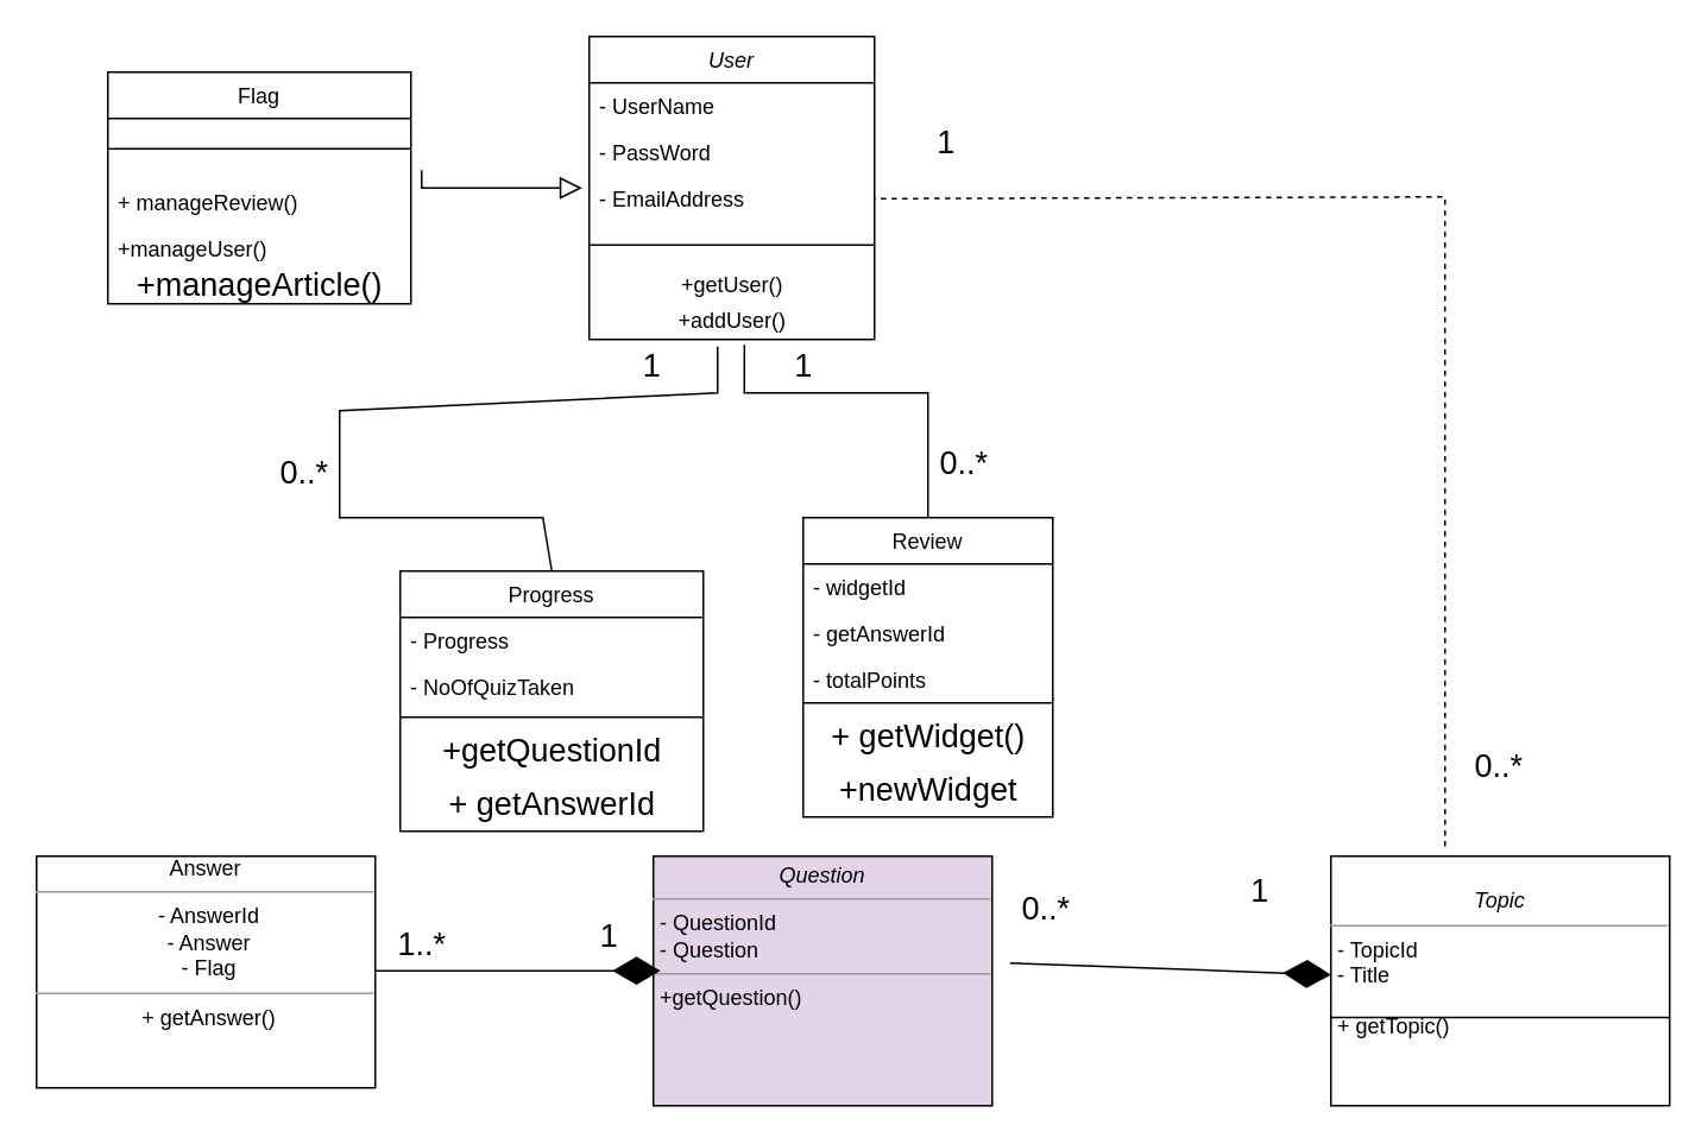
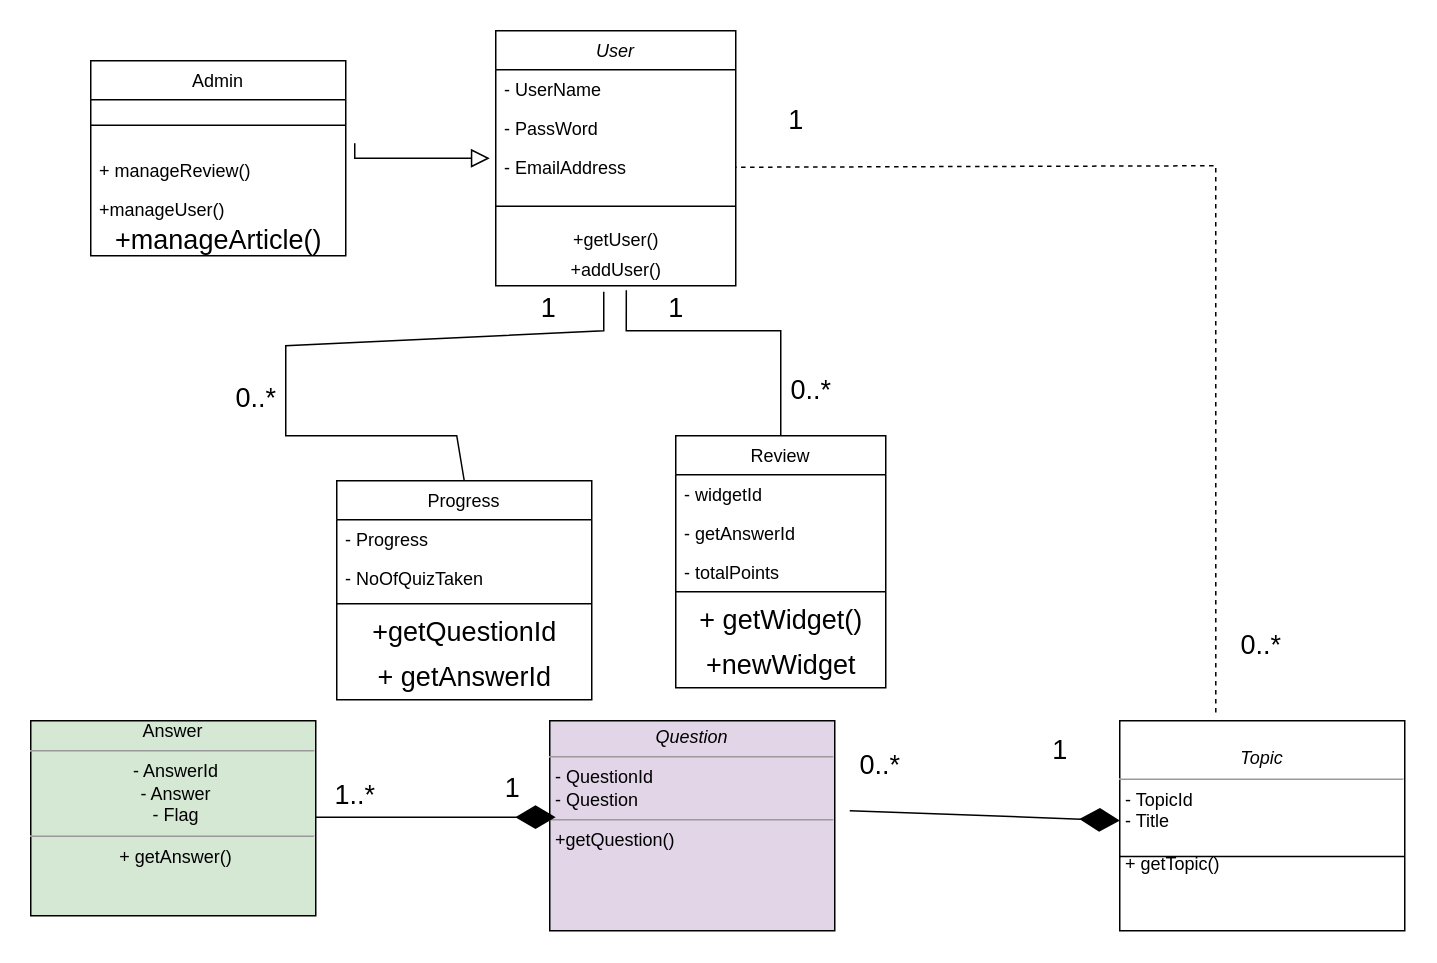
- <mxCell id="22" value="Flag" style="swimlane;fontStyle=0;childLayout=stackLayout;horizontal=1;startSize=26;fillColor=none;horizontalStack=0;resizeParent=1;resizeParentMax=0;resizeLast=0;collapsible=1;marginBottom=0;" vertex="1" parent="1"><mxGeometry x="60" y="40" width="170" height="130" as="geometry" /></mxCell>
+ <mxCell id="22" value="Admin" style="swimlane;fontStyle=0;childLayout=stackLayout;horizontal=1;startSize=26;fillColor=none;horizontalStack=0;resizeParent=1;resizeParentMax=0;resizeLast=0;collapsible=1;marginBottom=0;" vertex="1" parent="1"><mxGeometry x="60" y="40" width="170" height="130" as="geometry" /></mxCell>
- <mxCell id="34" value="&lt;div align=&quot;center&quot;&gt;Answer&lt;br&gt;&lt;/div&gt;&lt;hr size=&quot;1&quot; align=&quot;center&quot;&gt;&lt;p style=&quot;margin: 0px ; margin-left: 4px&quot; align=&quot;center&quot;&gt;- AnswerId&lt;br&gt;- Answer&lt;/p&gt;&lt;p style=&quot;margin: 0px ; margin-left: 4px&quot; align=&quot;center&quot;&gt;- Flag&lt;br&gt;&lt;/p&gt;&lt;hr size=&quot;1&quot; align=&quot;center&quot;&gt;&lt;p style=&quot;margin: 0px ; margin-left: 4px&quot; align=&quot;center&quot;&gt;+ getAnswer()&lt;br&gt;&lt;/p&gt;" style="verticalAlign=top;align=center;overflow=fill;fontSize=12;fontFamily=Helvetica;html=1;" vertex="1" parent="1"><mxGeometry x="20" y="480" width="190" height="130" as="geometry" /></mxCell>
+ <mxCell id="34" value="&lt;div align=&quot;center&quot;&gt;Answer&lt;br&gt;&lt;/div&gt;&lt;hr size=&quot;1&quot; align=&quot;center&quot;&gt;&lt;p style=&quot;margin: 0px ; margin-left: 4px&quot; align=&quot;center&quot;&gt;- AnswerId&lt;br&gt;- Answer&lt;/p&gt;&lt;p style=&quot;margin: 0px ; margin-left: 4px&quot; align=&quot;center&quot;&gt;- Flag&lt;br&gt;&lt;/p&gt;&lt;hr size=&quot;1&quot; align=&quot;center&quot;&gt;&lt;p style=&quot;margin: 0px ; margin-left: 4px&quot; align=&quot;center&quot;&gt;+ getAnswer()&lt;br&gt;&lt;/p&gt;" style="verticalAlign=top;align=center;overflow=fill;fontSize=12;fontFamily=Helvetica;html=1;fillColor=#d5e8d4;" vertex="1" parent="1"><mxGeometry x="20" y="480" width="190" height="130" as="geometry" /></mxCell>
